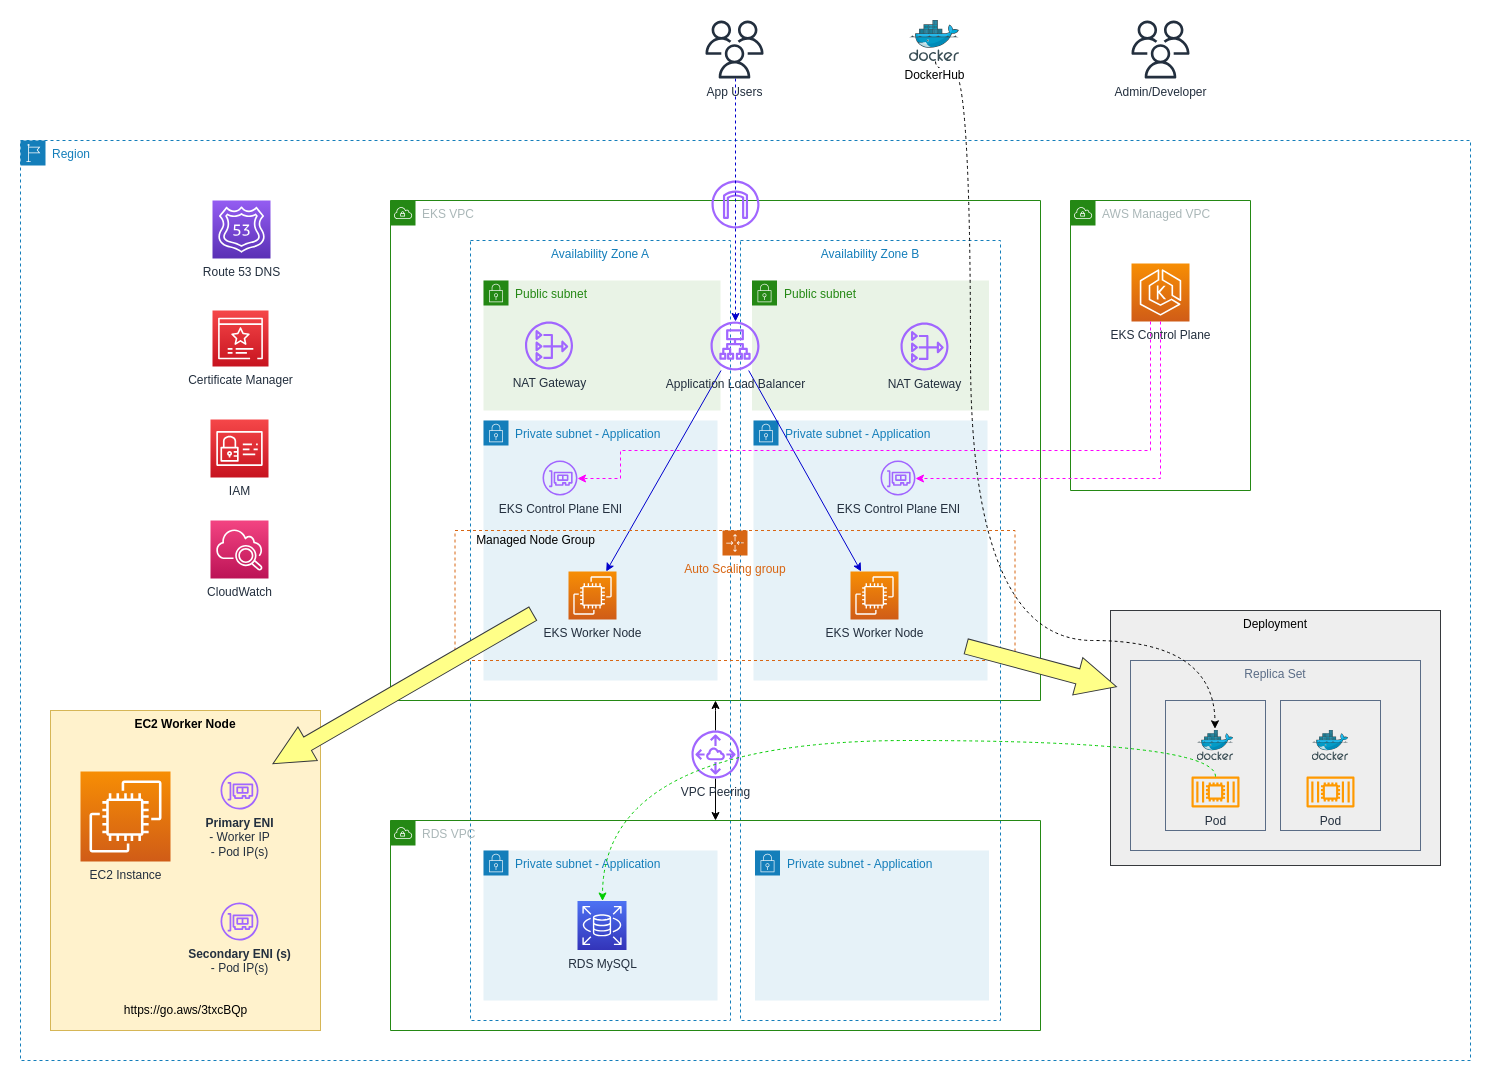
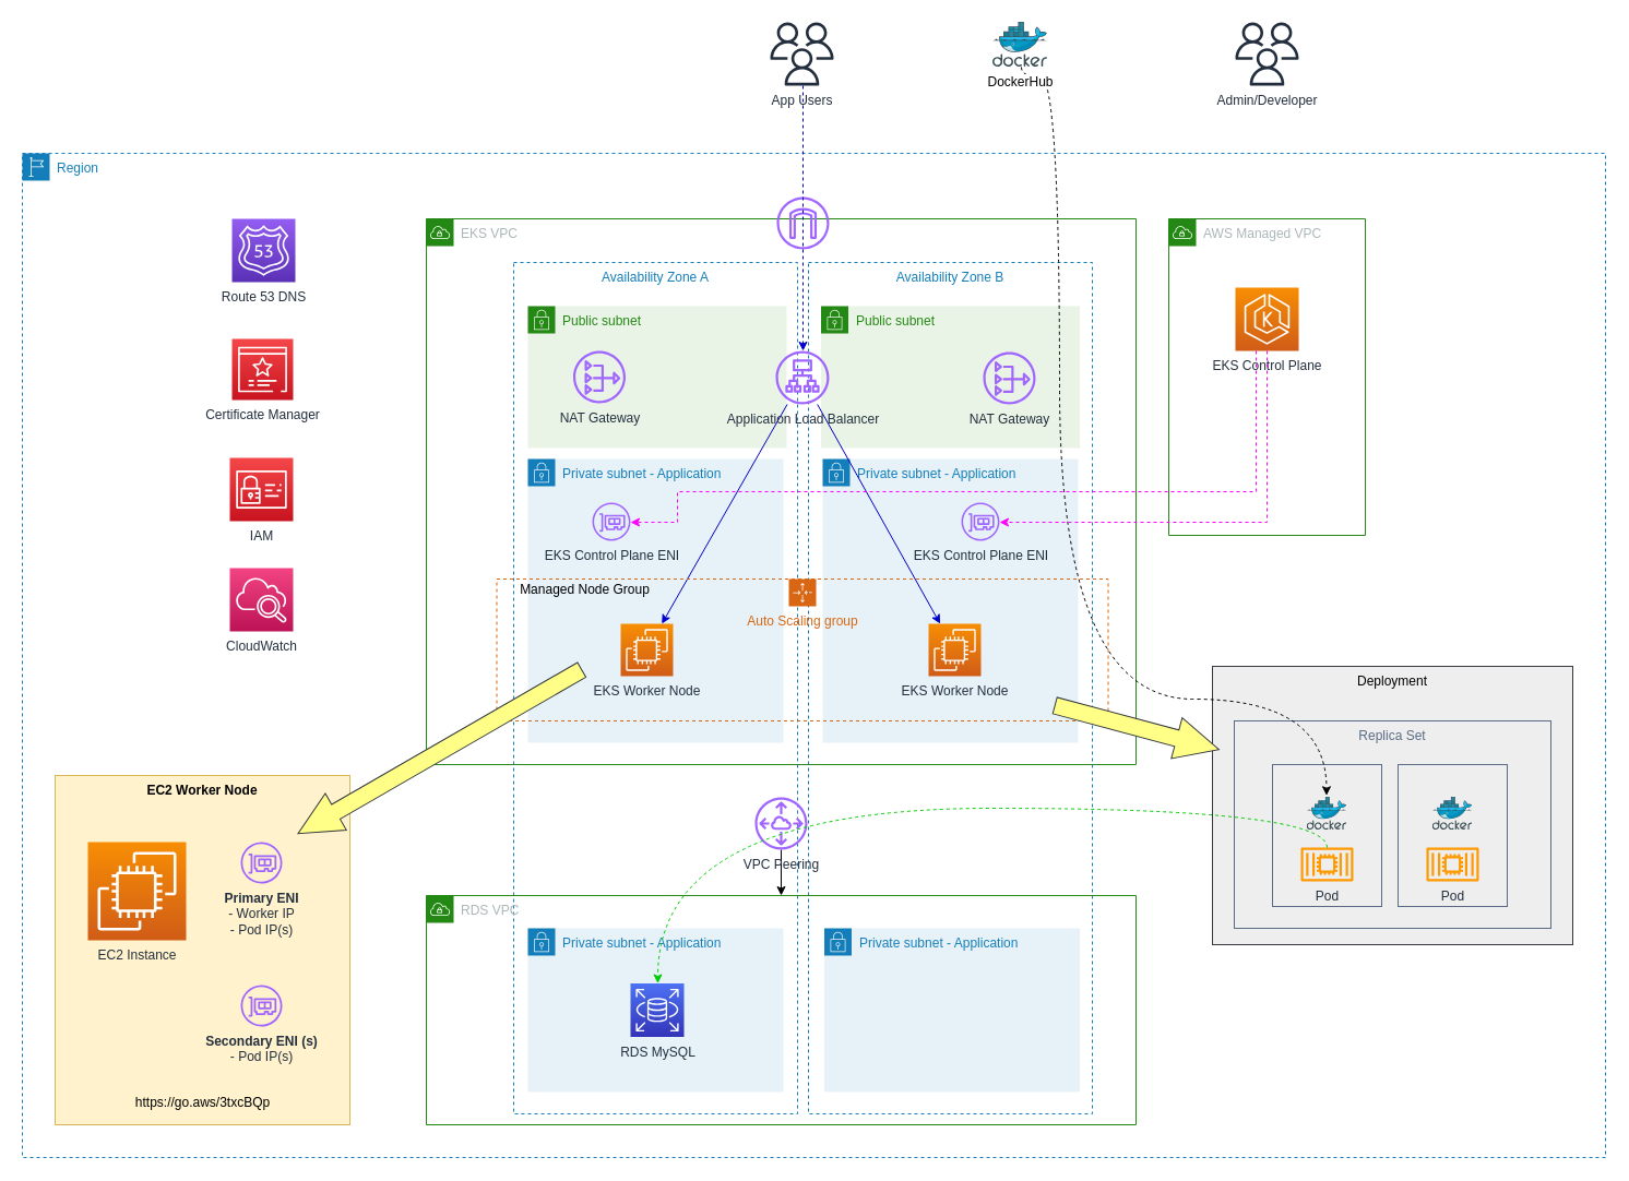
- <mxCell id="52" style="edgeStyle=none;rounded=0;orthogonalLoop=1;jettySize=auto;html=1;" parent="1" source="53" target="3" edge="1"><mxGeometry relative="1" as="geometry"><mxPoint x="731" y="700" as="targetPoint" /><Array as="points"><mxPoint x="715" y="710" /></Array></mxGeometry></mxCell>
